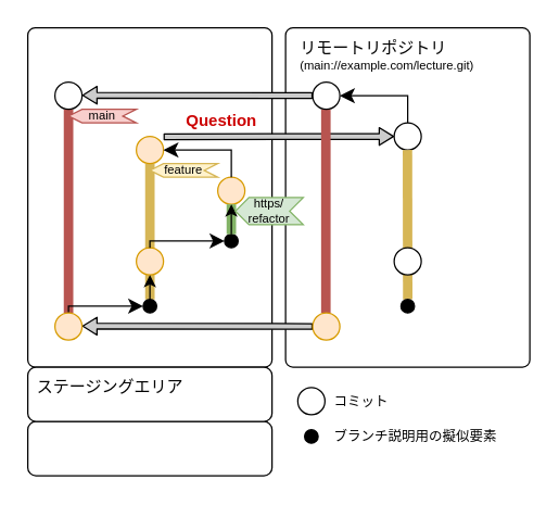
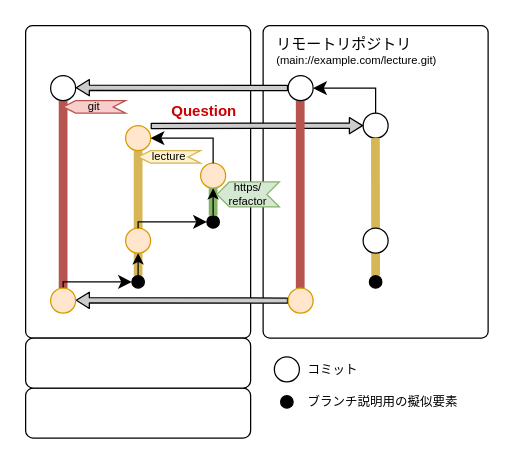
- <mxCell id="34" value="main" style="shape=step;perimeter=stepPerimeter;whiteSpace=wrap;html=1;fixedSize=1;direction=west;size=10;fillColor=#f8cecc;strokeColor=#b85450;fontSize=9;" parent="1" vertex="1"><mxGeometry x="50" y="80" width="50" height="10" as="geometry" /></mxCell>
+ <mxCell id="34" value="git" style="shape=step;perimeter=stepPerimeter;whiteSpace=wrap;html=1;fixedSize=1;direction=west;size=10;fillColor=#f8cecc;strokeColor=#b85450;fontSize=9;" parent="1" vertex="1"><mxGeometry x="50" y="80" width="50" height="10" as="geometry" /></mxCell>
- <mxCell id="35" value="feature" style="shape=step;perimeter=stepPerimeter;whiteSpace=wrap;html=1;fixedSize=1;direction=west;size=10;fillColor=#fff2cc;strokeColor=#d6b656;fontSize=9;" parent="1" vertex="1"><mxGeometry x="110" y="120" width="50" height="10" as="geometry" /></mxCell>
+ <mxCell id="35" value="lecture" style="shape=step;perimeter=stepPerimeter;whiteSpace=wrap;html=1;fixedSize=1;direction=west;size=10;fillColor=#fff2cc;strokeColor=#d6b656;fontSize=9;" parent="1" vertex="1"><mxGeometry x="110" y="120" width="50" height="10" as="geometry" /></mxCell>
- <mxCell id="42" value="ステージングエリア" style="text;html=1;align=left;verticalAlign=middle;whiteSpace=wrap;rounded=0;" parent="1" vertex="1"><mxGeometry x="25" y="270" width="115" height="30" as="geometry" /></mxCell>
